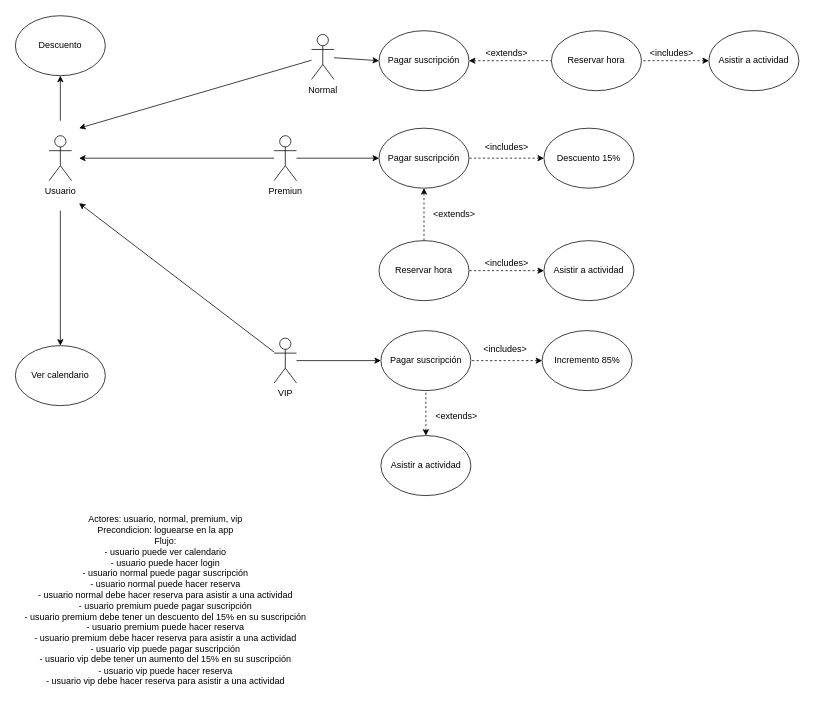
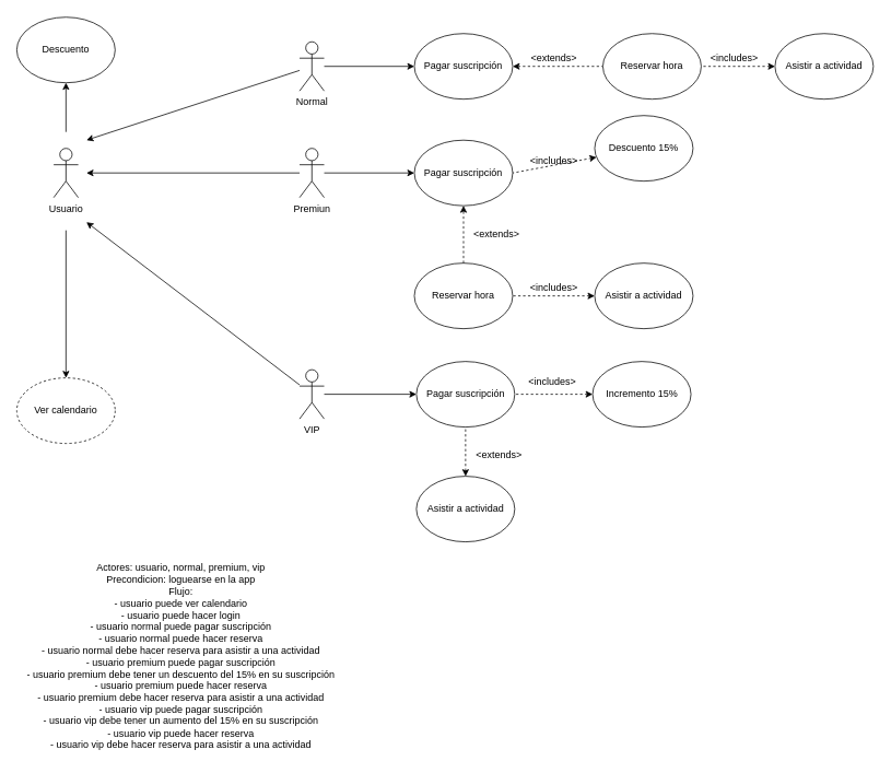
- <mxCell id="9" value="Normal" style="shape=umlActor;verticalLabelPosition=bottom;verticalAlign=top;html=1;outlineConnect=0;" parent="1" vertex="1"><mxGeometry x="415" y="45" width="30" height="60" as="geometry" /></mxCell>
+ <mxCell id="9" value="Normal" style="shape=umlActor;verticalLabelPosition=bottom;verticalAlign=top;html=1;outlineConnect=0;" parent="1" vertex="1"><mxGeometry x="365" y="50" width="30" height="60" as="geometry" /></mxCell>
- <mxCell id="16" value="Descuento 15%" style="ellipse;whiteSpace=wrap;html=1;" parent="1" vertex="1"><mxGeometry x="725" y="170" width="120" height="80" as="geometry" /></mxCell>
+ <mxCell id="16" value="Descuento 15%" style="ellipse;whiteSpace=wrap;html=1;" parent="1" vertex="1"><mxGeometry x="725" y="140" width="120" height="80" as="geometry" /></mxCell>
- <mxCell id="18" value="Incremento 85%" style="ellipse;whiteSpace=wrap;html=1;" parent="1" vertex="1"><mxGeometry x="722.5" y="440" width="120" height="80" as="geometry" /></mxCell>
+ <mxCell id="18" value="Incremento 15%" style="ellipse;whiteSpace=wrap;html=1;" parent="1" vertex="1"><mxGeometry x="722.5" y="440" width="120" height="80" as="geometry" /></mxCell>
- <mxCell id="23" value="Ver calendario" style="ellipse;whiteSpace=wrap;html=1;" parent="1" vertex="1"><mxGeometry x="20" y="460" width="120" height="80" as="geometry" /></mxCell>
+ <mxCell id="23" value="Ver calendario" style="ellipse;whiteSpace=wrap;html=1;dashed=1;" parent="1" vertex="1"><mxGeometry x="20" y="460" width="120" height="80" as="geometry" /></mxCell>
